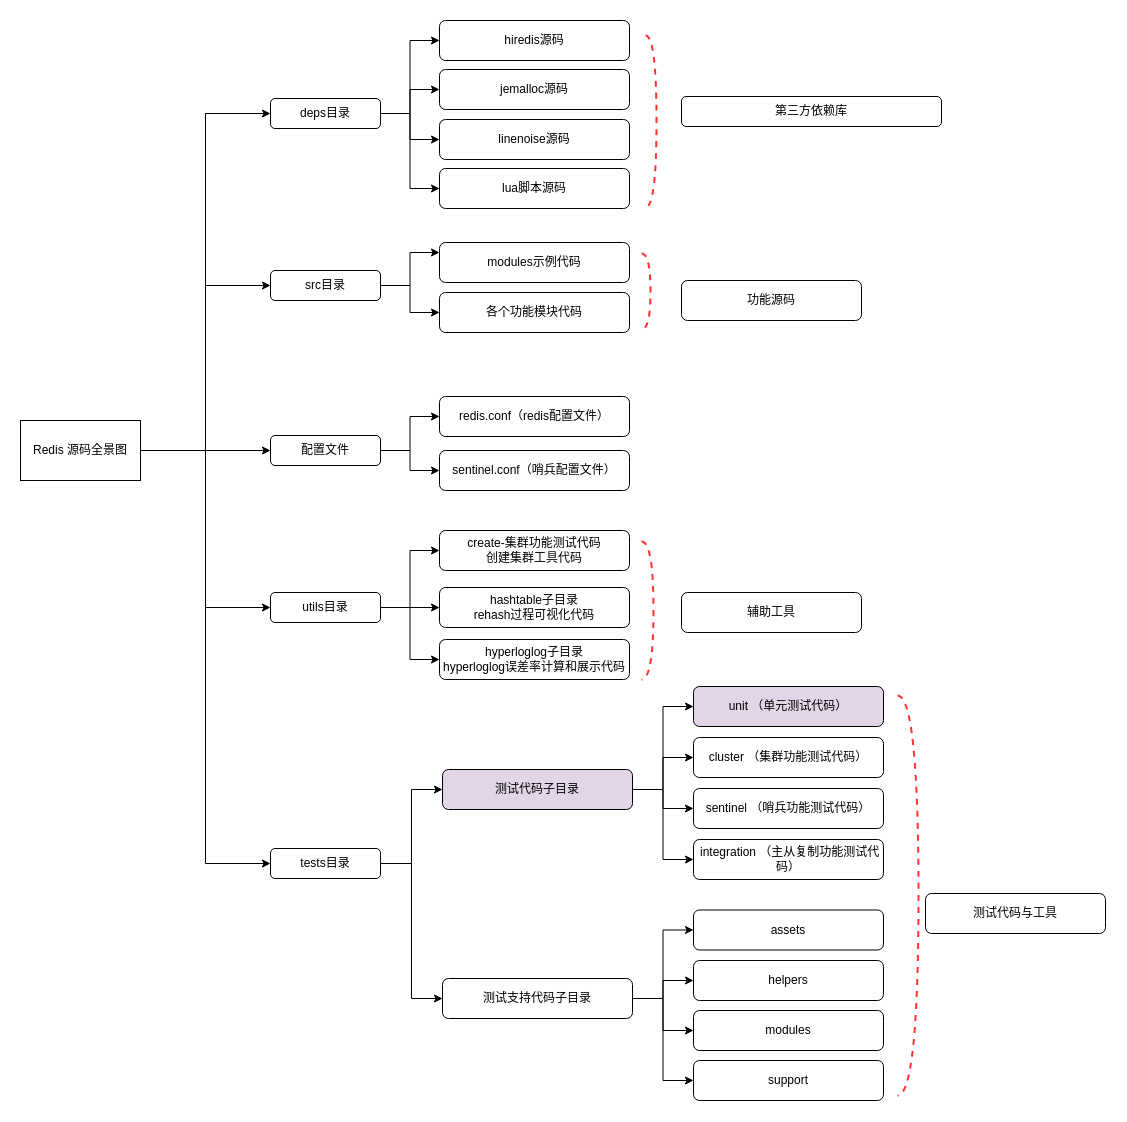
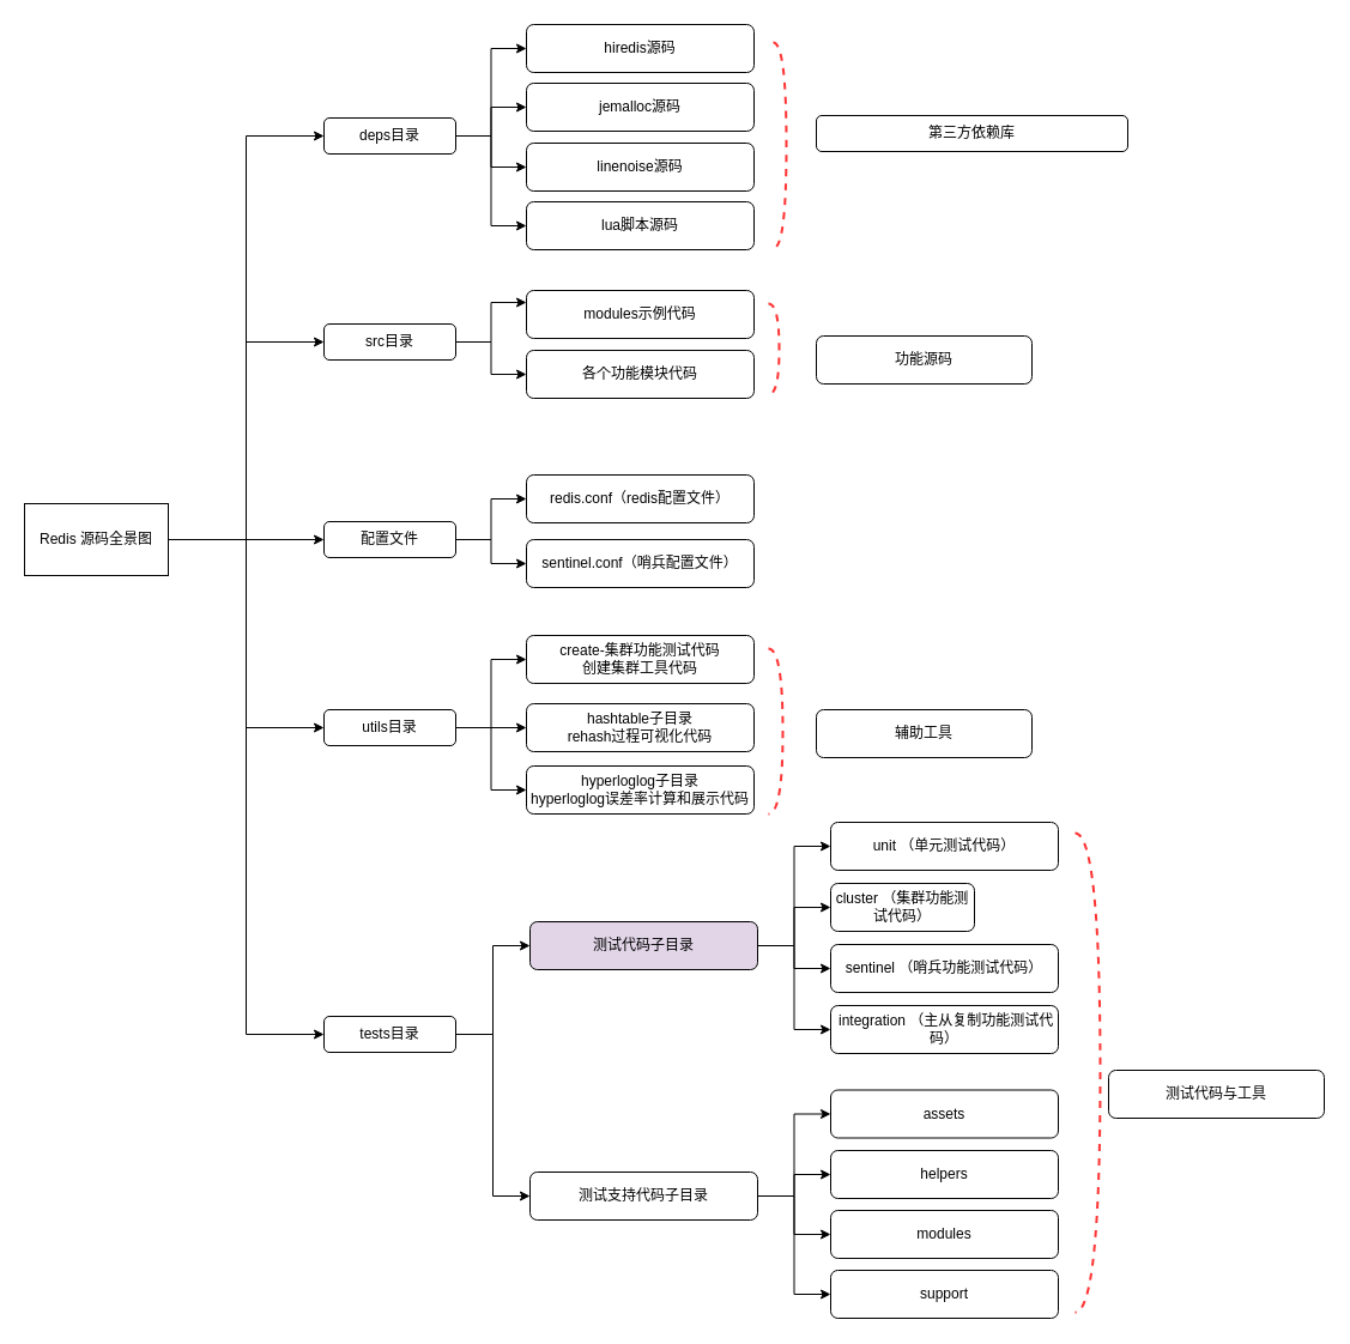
- <mxCell id="27" value="unit （单元测试代码）" style="rounded=1;whiteSpace=wrap;html=1;fillColor=#e1d5e7;" vertex="1" parent="1"><mxGeometry x="693" y="686" width="190" height="40" as="geometry" /></mxCell>
+ <mxCell id="27" value="unit （单元测试代码）" style="rounded=1;whiteSpace=wrap;html=1;" vertex="1" parent="1"><mxGeometry x="693" y="686" width="190" height="40" as="geometry" /></mxCell>
- <mxCell id="31" value="cluster （集群功能测试代码）" style="rounded=1;whiteSpace=wrap;html=1;" vertex="1" parent="1"><mxGeometry x="693" y="737" width="190" height="40" as="geometry" /></mxCell>
+ <mxCell id="31" value="cluster （集群功能测试代码）" style="rounded=1;whiteSpace=wrap;html=1;" vertex="1" parent="1"><mxGeometry x="693" y="737" width="120" height="40" as="geometry" /></mxCell>
